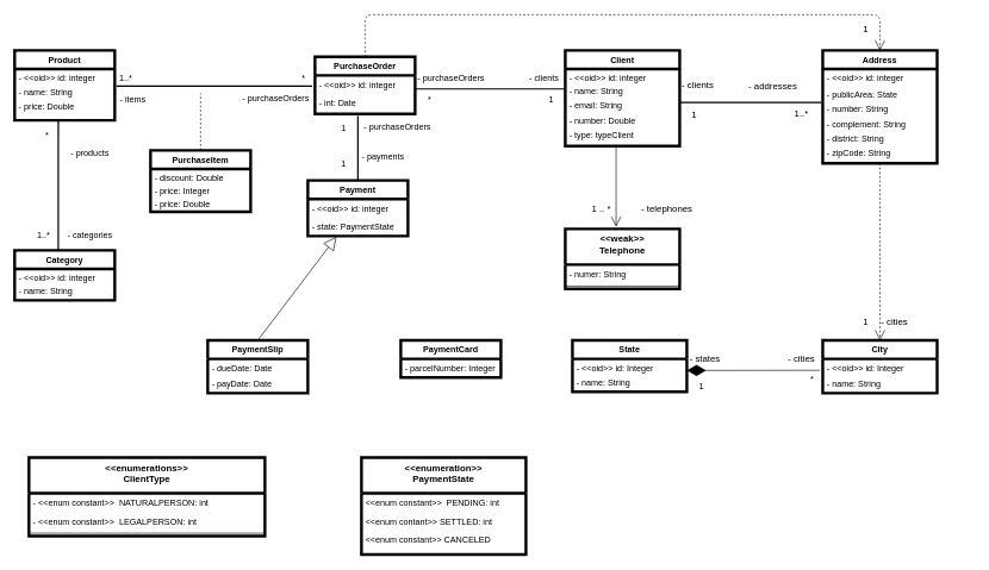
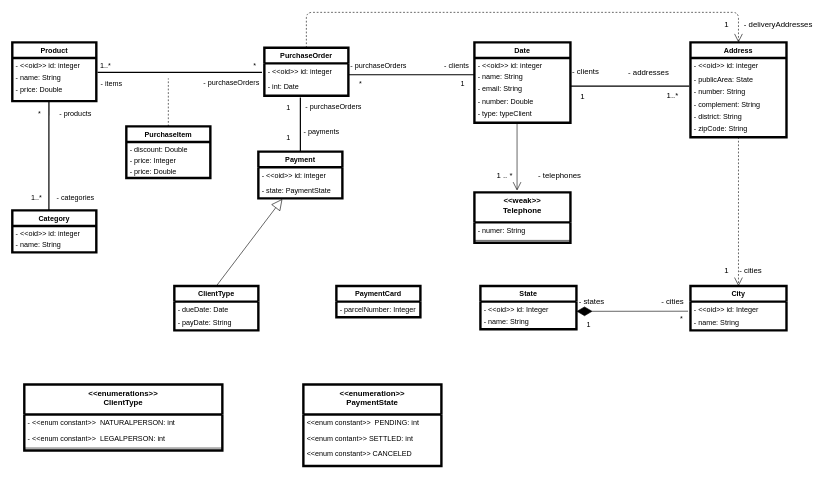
+ <mxCell id="84" value="- deliveryAddresses" style="text;html=1;align=center;verticalAlign=middle;resizable=0;points=[];autosize=1;strokeColor=none;fontSize=13;" parent="1" vertex="1"><mxGeometry x="1231" y="30" width="130" height="20" as="geometry" /></mxCell>
- <mxCell id="41" value="Client" style="swimlane;fontStyle=1;childLayout=stackLayout;horizontal=1;startSize=26;horizontalStack=0;resizeParent=1;resizeParentMax=0;resizeLast=0;collapsible=1;marginBottom=0;strokeWidth=4;swimlaneFillColor=#ffffff;" parent="1" vertex="1"><mxGeometry x="790" y="70" width="160" height="134" as="geometry" /></mxCell>
+ <mxCell id="41" value="Date" style="swimlane;fontStyle=1;childLayout=stackLayout;horizontal=1;startSize=26;horizontalStack=0;resizeParent=1;resizeParentMax=0;resizeLast=0;collapsible=1;marginBottom=0;strokeWidth=4;swimlaneFillColor=#ffffff;" parent="1" vertex="1"><mxGeometry x="790" y="70" width="160" height="134" as="geometry" /></mxCell>
- <mxCell id="10" value="- products" style="text;html=1;align=center;verticalAlign=middle;resizable=0;points=[];autosize=1;strokeColor=none;" parent="1" vertex="1"><mxGeometry x="90" y="205" width="70" height="20" as="geometry" /></mxCell>
+ <mxCell id="10" value="- products" style="text;html=1;align=center;verticalAlign=middle;resizable=0;points=[];autosize=1;strokeColor=none;" parent="1" vertex="1"><mxGeometry x="90" y="180" width="70" height="20" as="geometry" /></mxCell>
- <mxCell id="30" value="PaymentSlip" style="swimlane;fontStyle=1;childLayout=stackLayout;horizontal=1;startSize=26;horizontalStack=0;resizeParent=1;resizeParentMax=0;resizeLast=0;collapsible=1;marginBottom=0;strokeWidth=4;swimlaneFillColor=#ffffff;" parent="1" vertex="1"><mxGeometry x="290" y="476" width="140" height="74" as="geometry" /></mxCell>
+ <mxCell id="30" value="ClientType" style="swimlane;fontStyle=1;childLayout=stackLayout;horizontal=1;startSize=26;horizontalStack=0;resizeParent=1;resizeParentMax=0;resizeLast=0;collapsible=1;marginBottom=0;strokeWidth=4;swimlaneFillColor=#ffffff;" parent="1" vertex="1"><mxGeometry x="290" y="476" width="140" height="74" as="geometry" /></mxCell>
- <mxCell id="32" value="- payDate: Date" style="text;strokeColor=none;fillColor=none;align=left;verticalAlign=top;spacingLeft=4;spacingRight=4;overflow=hidden;rotatable=0;points=[[0,0.5],[1,0.5]];portConstraint=eastwest;" parent="30" vertex="1"><mxGeometry y="48" width="140" height="26" as="geometry" /></mxCell>
+ <mxCell id="32" value="- payDate: String" style="text;strokeColor=none;fillColor=none;align=left;verticalAlign=top;spacingLeft=4;spacingRight=4;overflow=hidden;rotatable=0;points=[[0,0.5],[1,0.5]];portConstraint=eastwest;" parent="30" vertex="1"><mxGeometry y="48" width="140" height="26" as="geometry" /></mxCell>
